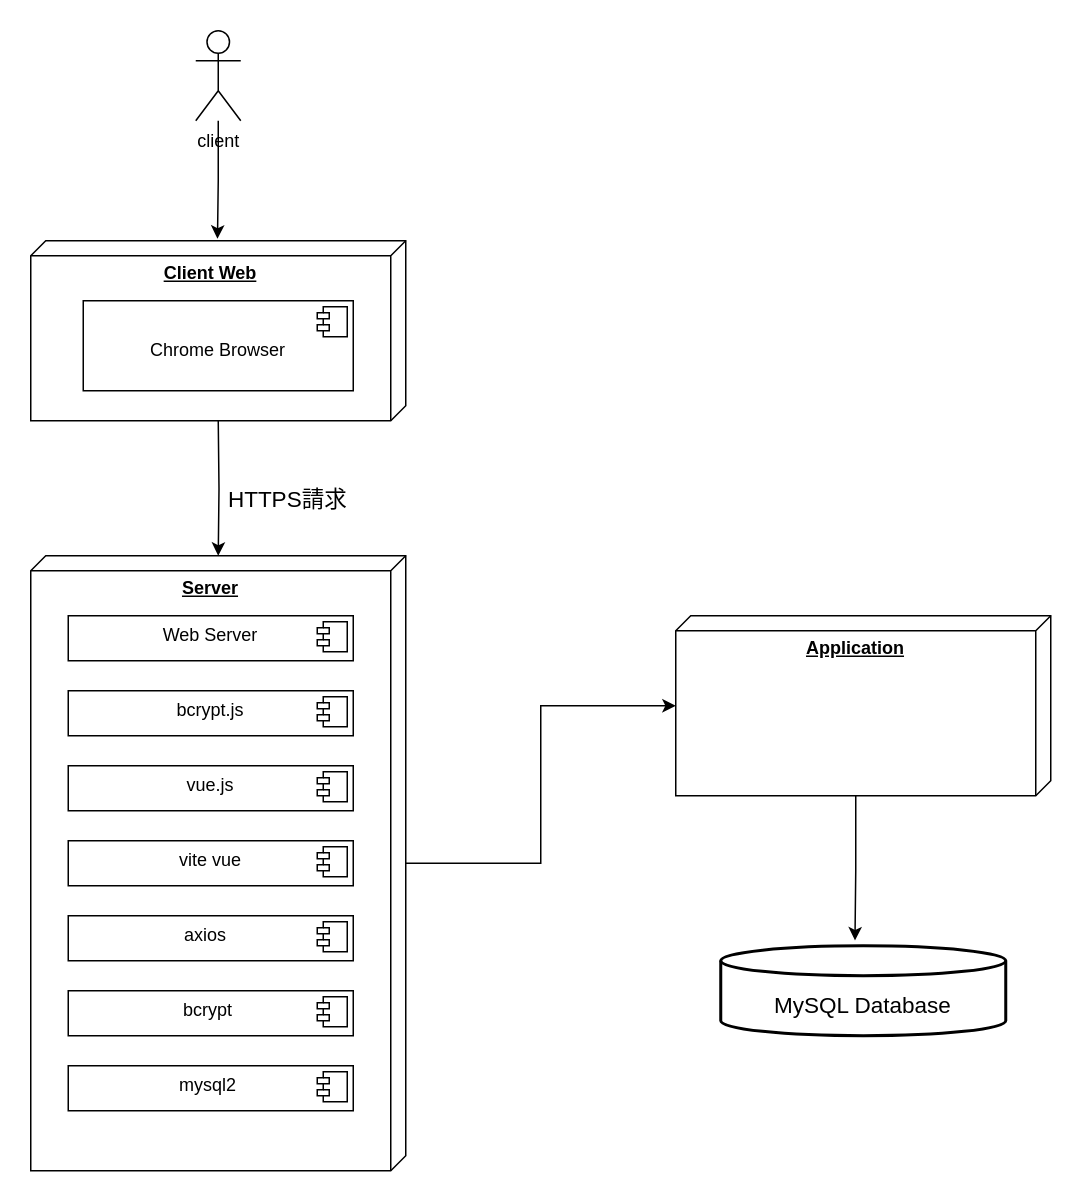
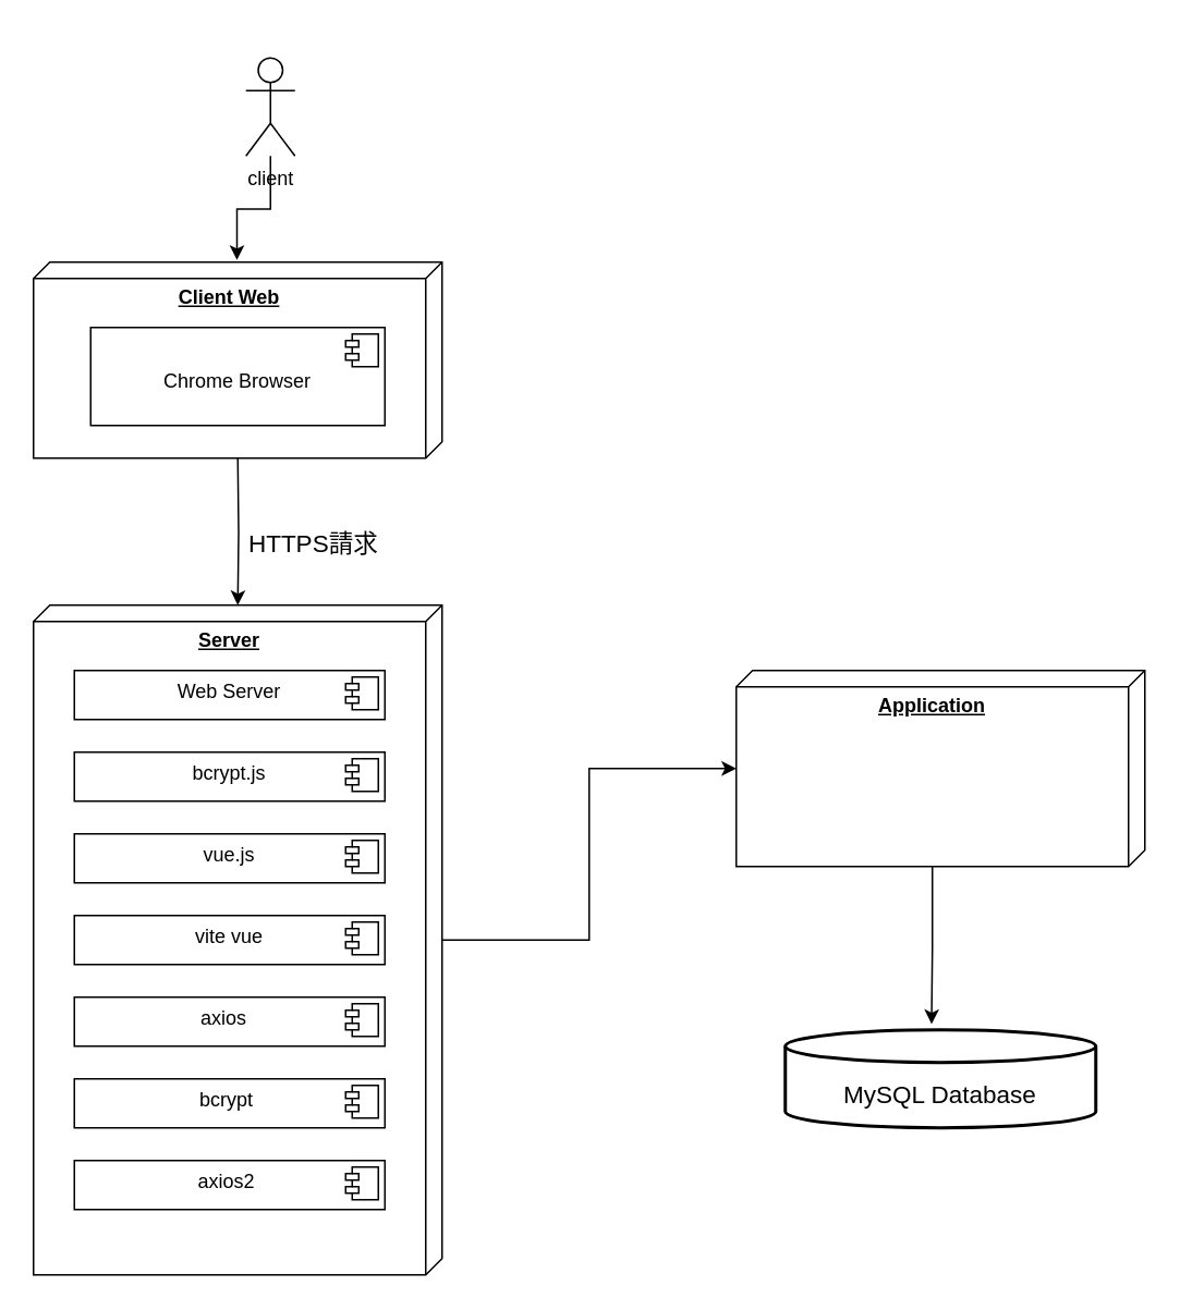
- <mxCell id="2" value="client" style="shape=umlActor;verticalLabelPosition=bottom;verticalAlign=top;html=1;" vertex="1" parent="1"><mxGeometry x="130" y="20" width="30" height="60" as="geometry" /></mxCell>
+ <mxCell id="2" value="client" style="shape=umlActor;verticalLabelPosition=bottom;verticalAlign=top;html=1;" vertex="1" parent="1"><mxGeometry x="150" y="35" width="30" height="60" as="geometry" /></mxCell>
- <mxCell id="26" value="&lt;p style=&quot;margin:0px;margin-top:6px;text-align:center;&quot;&gt;mysql2&amp;nbsp;&lt;/p&gt;" style="align=left;overflow=fill;html=1;dropTarget=0;whiteSpace=wrap;" vertex="1" parent="1"><mxGeometry x="45" y="710" width="190" height="30" as="geometry" /></mxCell>
+ <mxCell id="26" value="&lt;p style=&quot;margin:0px;margin-top:6px;text-align:center;&quot;&gt;axios2&amp;nbsp;&lt;/p&gt;" style="align=left;overflow=fill;html=1;dropTarget=0;whiteSpace=wrap;" vertex="1" parent="1"><mxGeometry x="45" y="710" width="190" height="30" as="geometry" /></mxCell>
